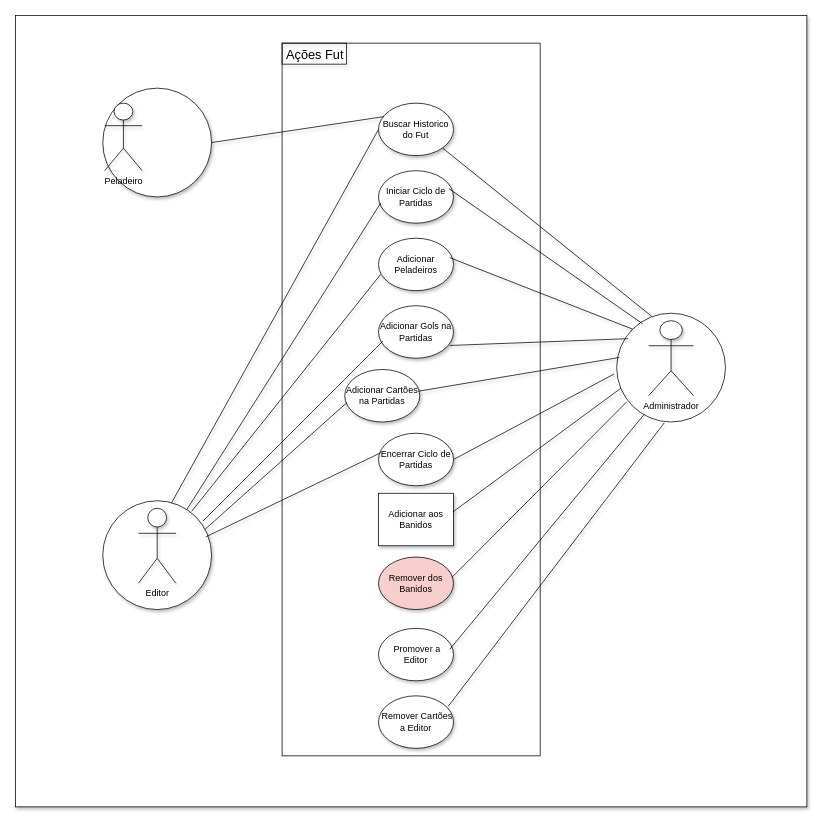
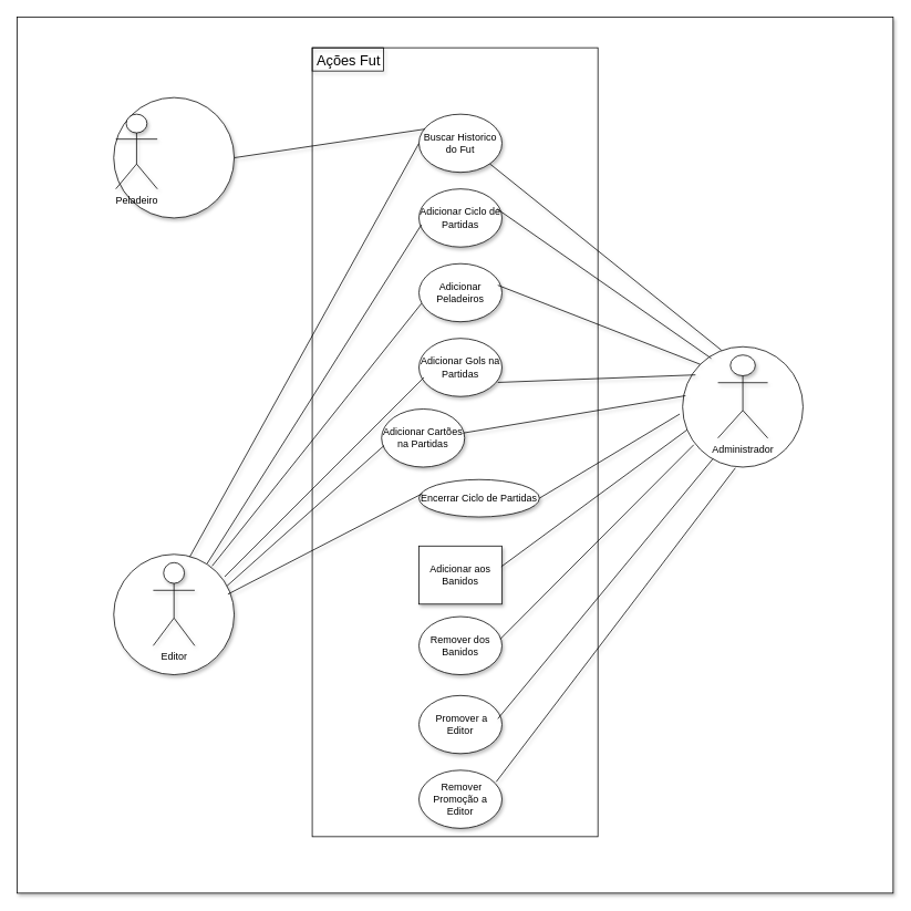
- <mxCell id="12" value="Iniciar Ciclo de Partidas" style="ellipse;whiteSpace=wrap;html=1;shadow=1;" parent="1" vertex="1"><mxGeometry x="504" y="227" width="100" height="70" as="geometry" /></mxCell>
+ <mxCell id="12" value="Adicionar Ciclo de Partidas" style="ellipse;whiteSpace=wrap;html=1;shadow=1;" parent="1" vertex="1"><mxGeometry x="504" y="227" width="100" height="70" as="geometry" /></mxCell>
- <mxCell id="13" value="Encerrar Ciclo de Partidas" style="ellipse;whiteSpace=wrap;html=1;shadow=1;" parent="1" vertex="1"><mxGeometry x="504" y="577" width="100" height="70" as="geometry" /></mxCell>
+ <mxCell id="13" value="Encerrar Ciclo de Partidas" style="ellipse;whiteSpace=wrap;html=1;shadow=1;" parent="1" vertex="1"><mxGeometry x="504" y="577" width="145" height="45" as="geometry" /></mxCell>
- <mxCell id="15" value="Remover dos Banidos" style="ellipse;whiteSpace=wrap;html=1;shadow=1;fillColor=#f8cecc;" parent="1" vertex="1"><mxGeometry x="504" y="742" width="100" height="70" as="geometry" /></mxCell>
+ <mxCell id="15" value="Remover dos Banidos" style="ellipse;whiteSpace=wrap;html=1;shadow=1;" parent="1" vertex="1"><mxGeometry x="504" y="742" width="100" height="70" as="geometry" /></mxCell>
- <mxCell id="19" value="&amp;nbsp;Remover Cartões a Editor" style="ellipse;whiteSpace=wrap;html=1;shadow=1;" parent="1" vertex="1"><mxGeometry x="504" y="927" width="100" height="70" as="geometry" /></mxCell>
+ <mxCell id="19" value="&amp;nbsp;Remover Promoção a Editor" style="ellipse;whiteSpace=wrap;html=1;shadow=1;" parent="1" vertex="1"><mxGeometry x="504" y="927" width="100" height="70" as="geometry" /></mxCell>
